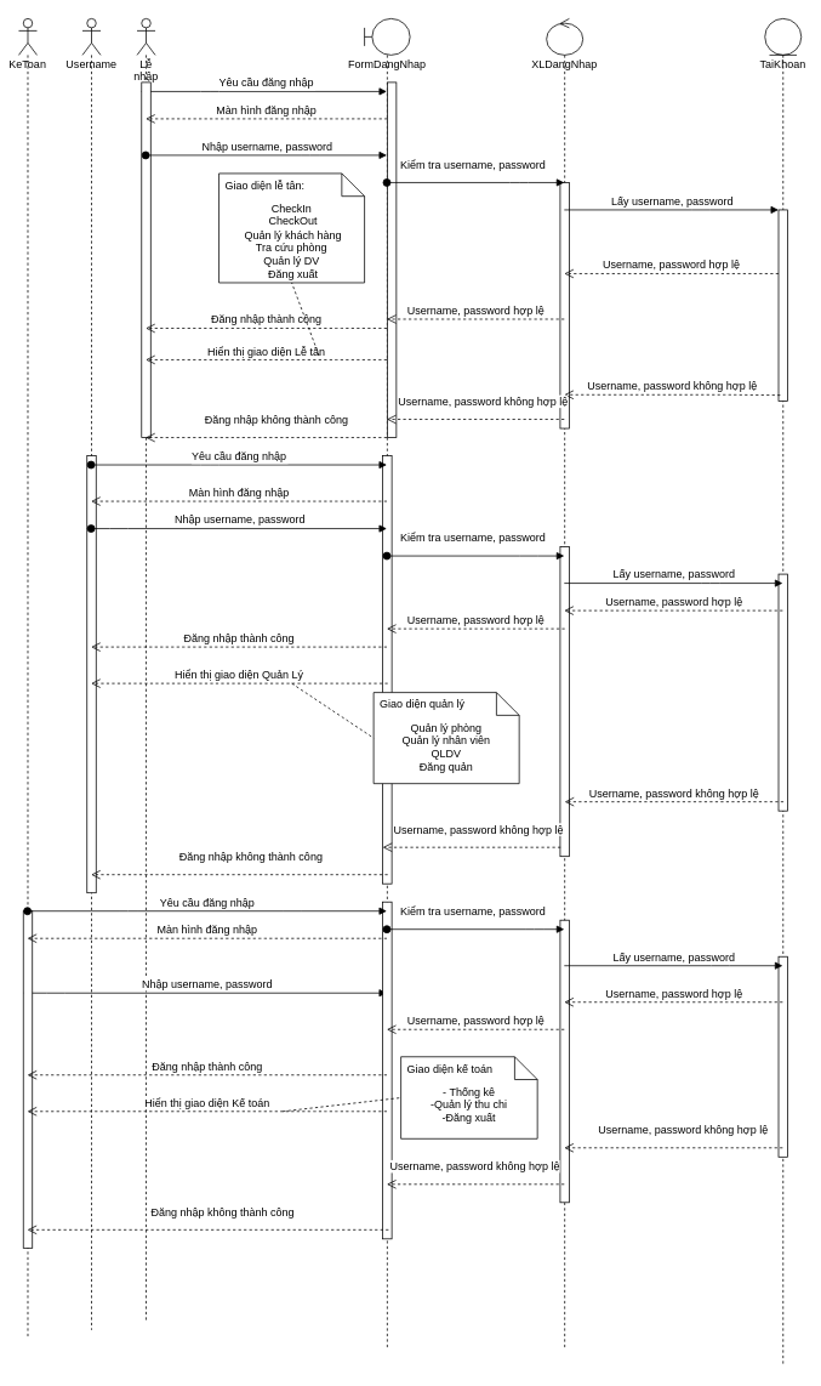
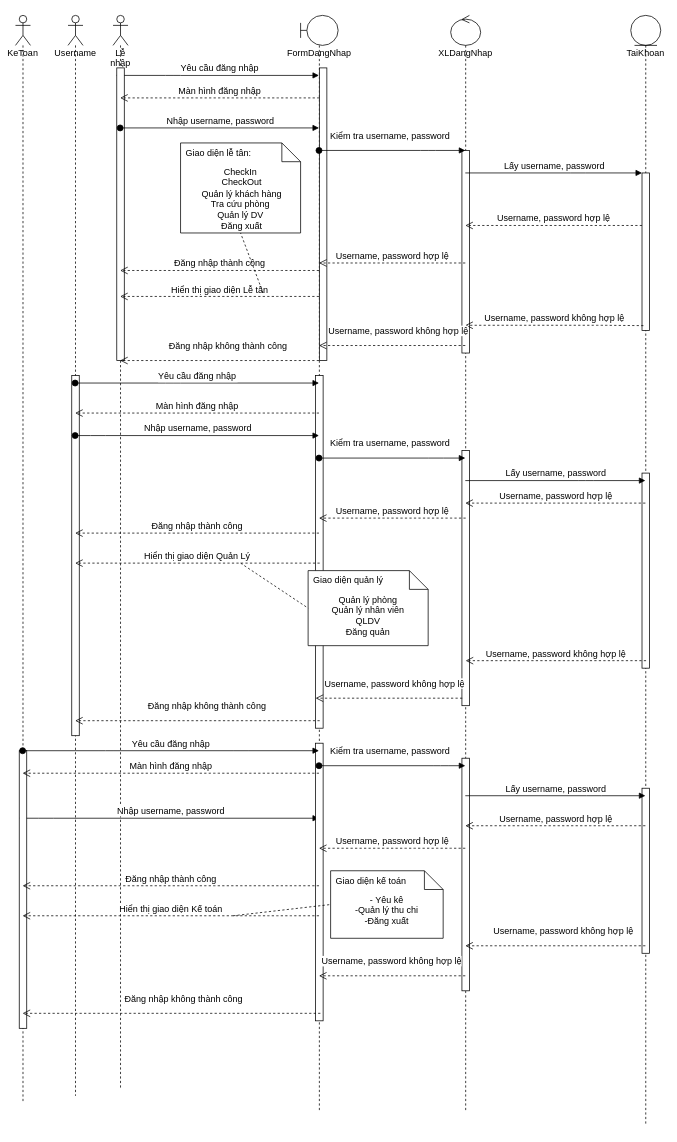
- <mxCell id="62" value="&lt;div style=&quot;font-size: 12px&quot;&gt;&lt;div&gt;- Thống kê&lt;/div&gt;&lt;div&gt;-Quản lý thu chi&lt;/div&gt;&lt;div&gt;-Đăng xuất&lt;/div&gt;&lt;div&gt;&lt;br&gt;&lt;/div&gt;&lt;/div&gt;" style="shape=note2;boundedLbl=1;whiteSpace=wrap;html=1;size=25;verticalAlign=top;align=center;fontSize=12;" vertex="1" parent="1"><mxGeometry x="440" y="1160" width="150" height="90" as="geometry" /></mxCell>
+ <mxCell id="62" value="&lt;div style=&quot;font-size: 12px&quot;&gt;&lt;div&gt;- Yêu kê&lt;/div&gt;&lt;div&gt;-Quản lý thu chi&lt;/div&gt;&lt;div&gt;-Đăng xuất&lt;/div&gt;&lt;div&gt;&lt;br&gt;&lt;/div&gt;&lt;/div&gt;" style="shape=note2;boundedLbl=1;whiteSpace=wrap;html=1;size=25;verticalAlign=top;align=center;fontSize=12;" vertex="1" parent="1"><mxGeometry x="440" y="1160" width="150" height="90" as="geometry" /></mxCell>
